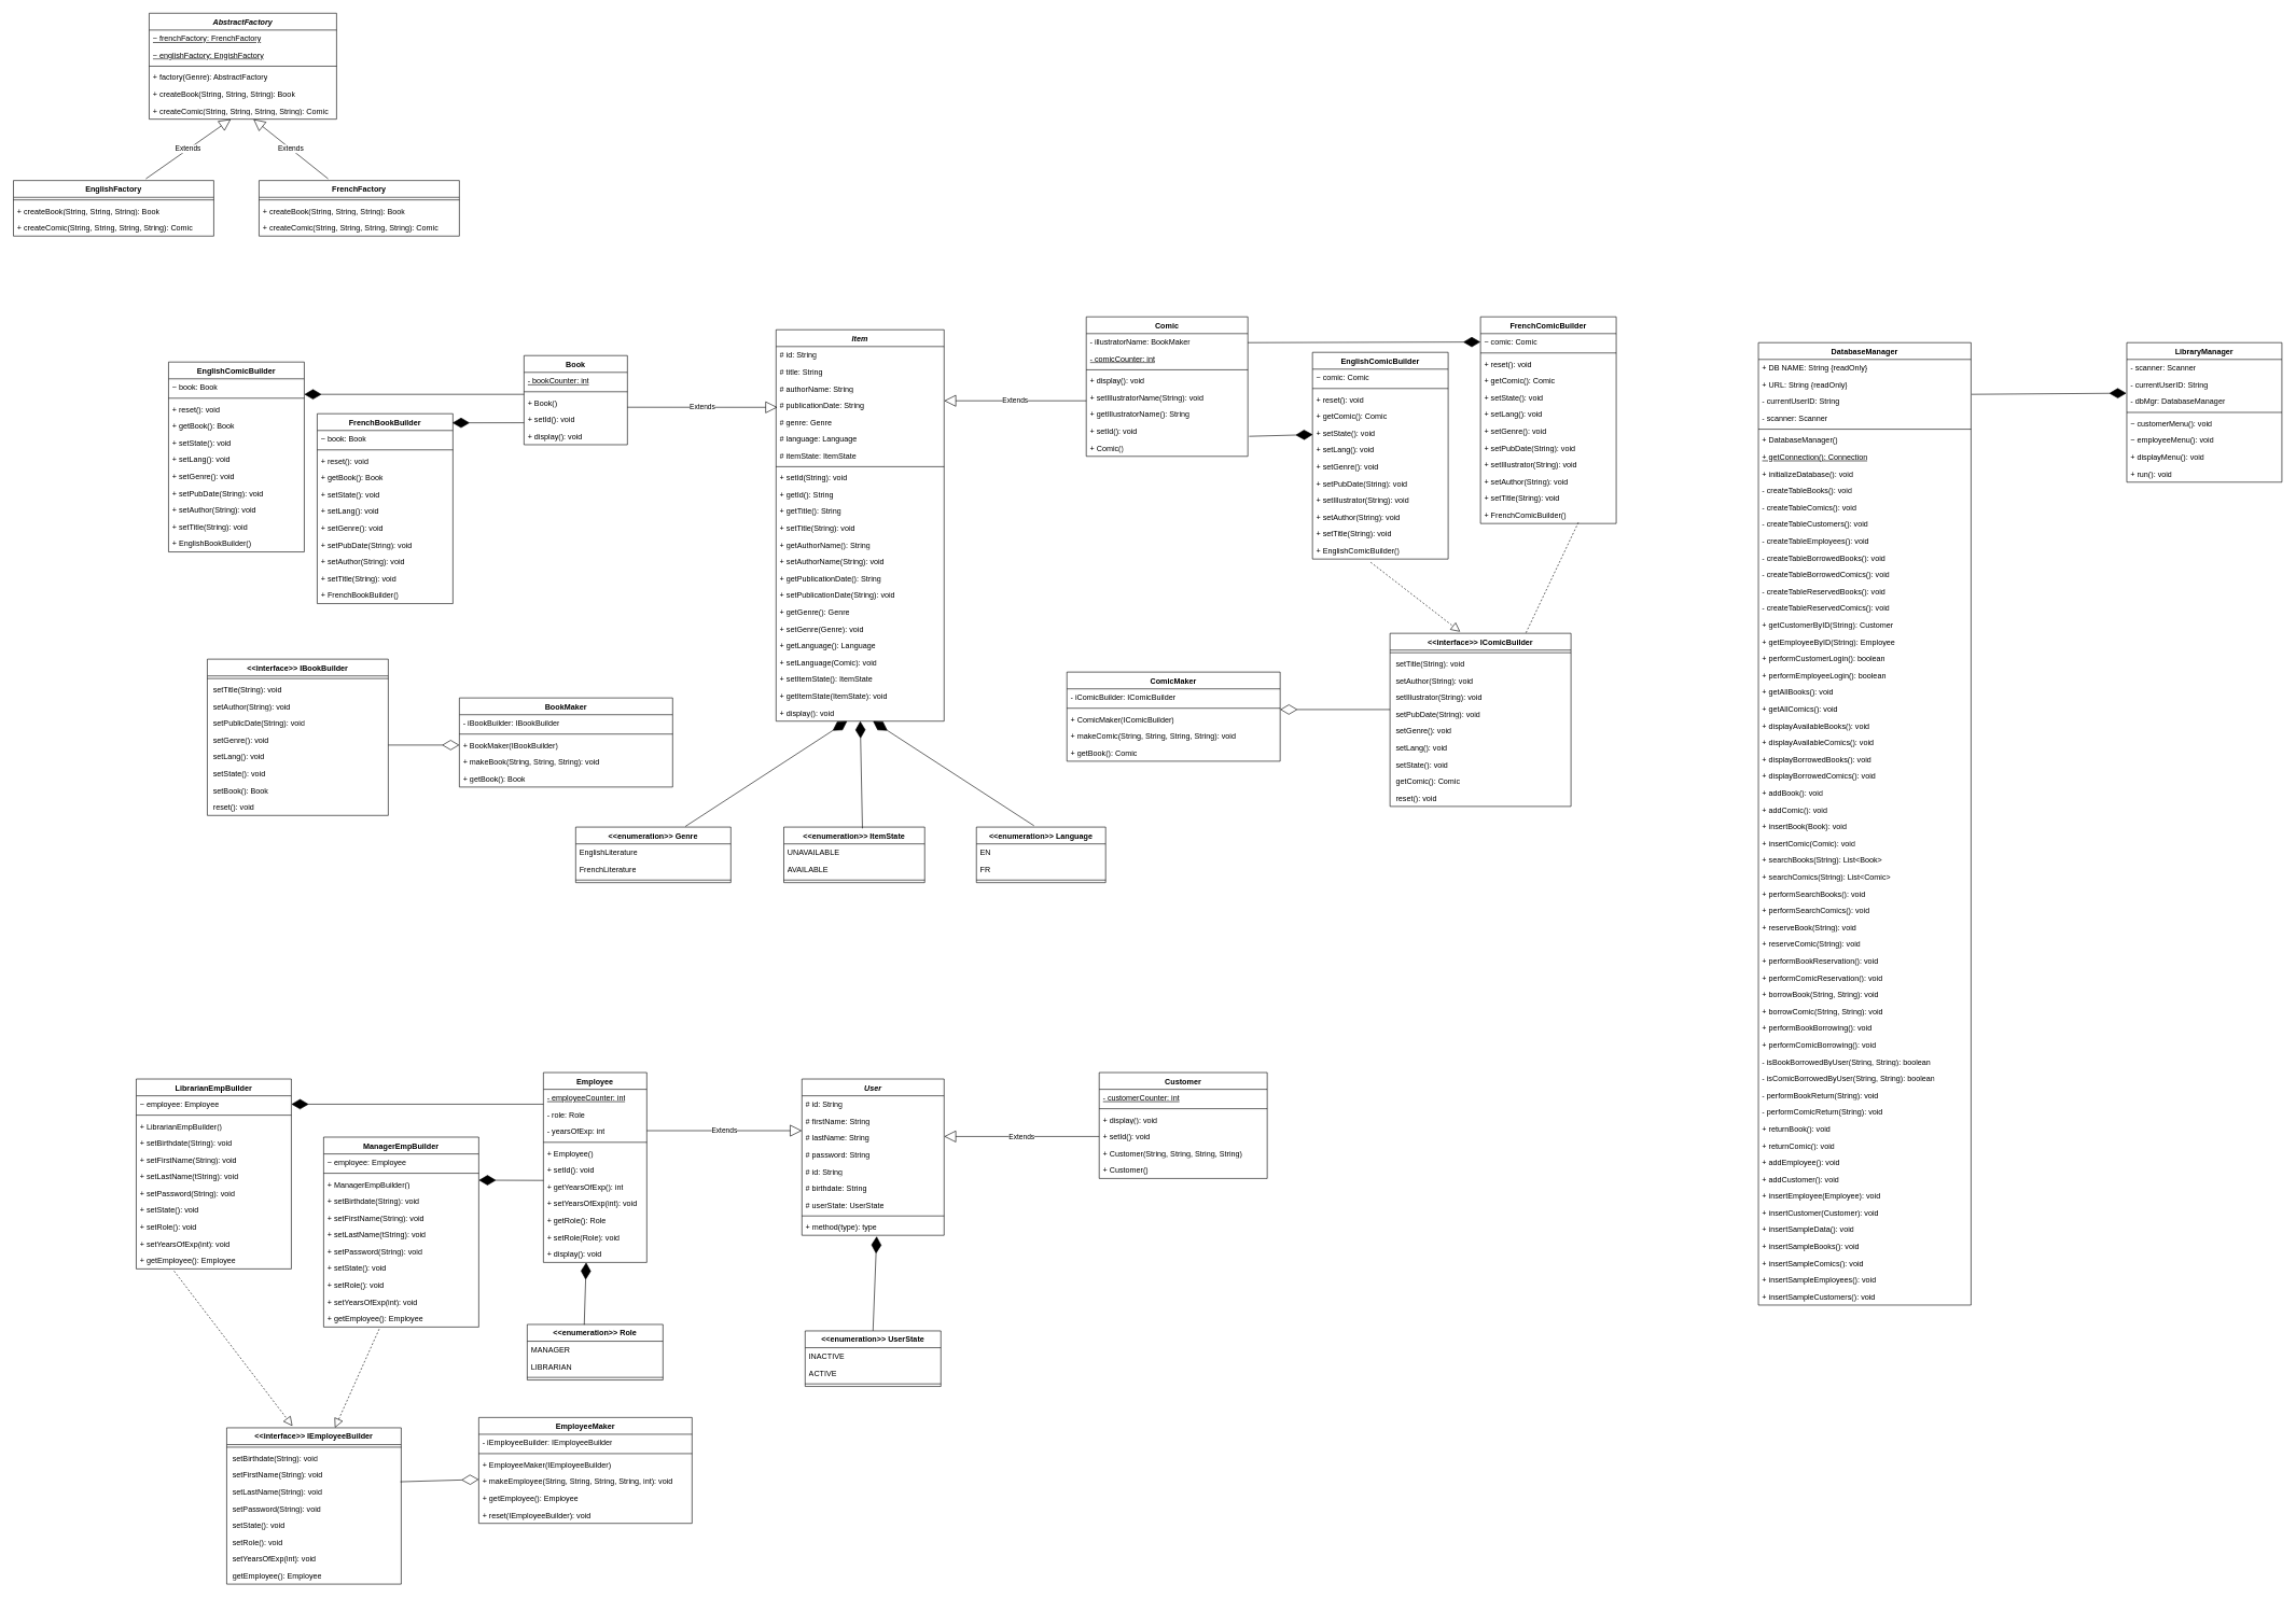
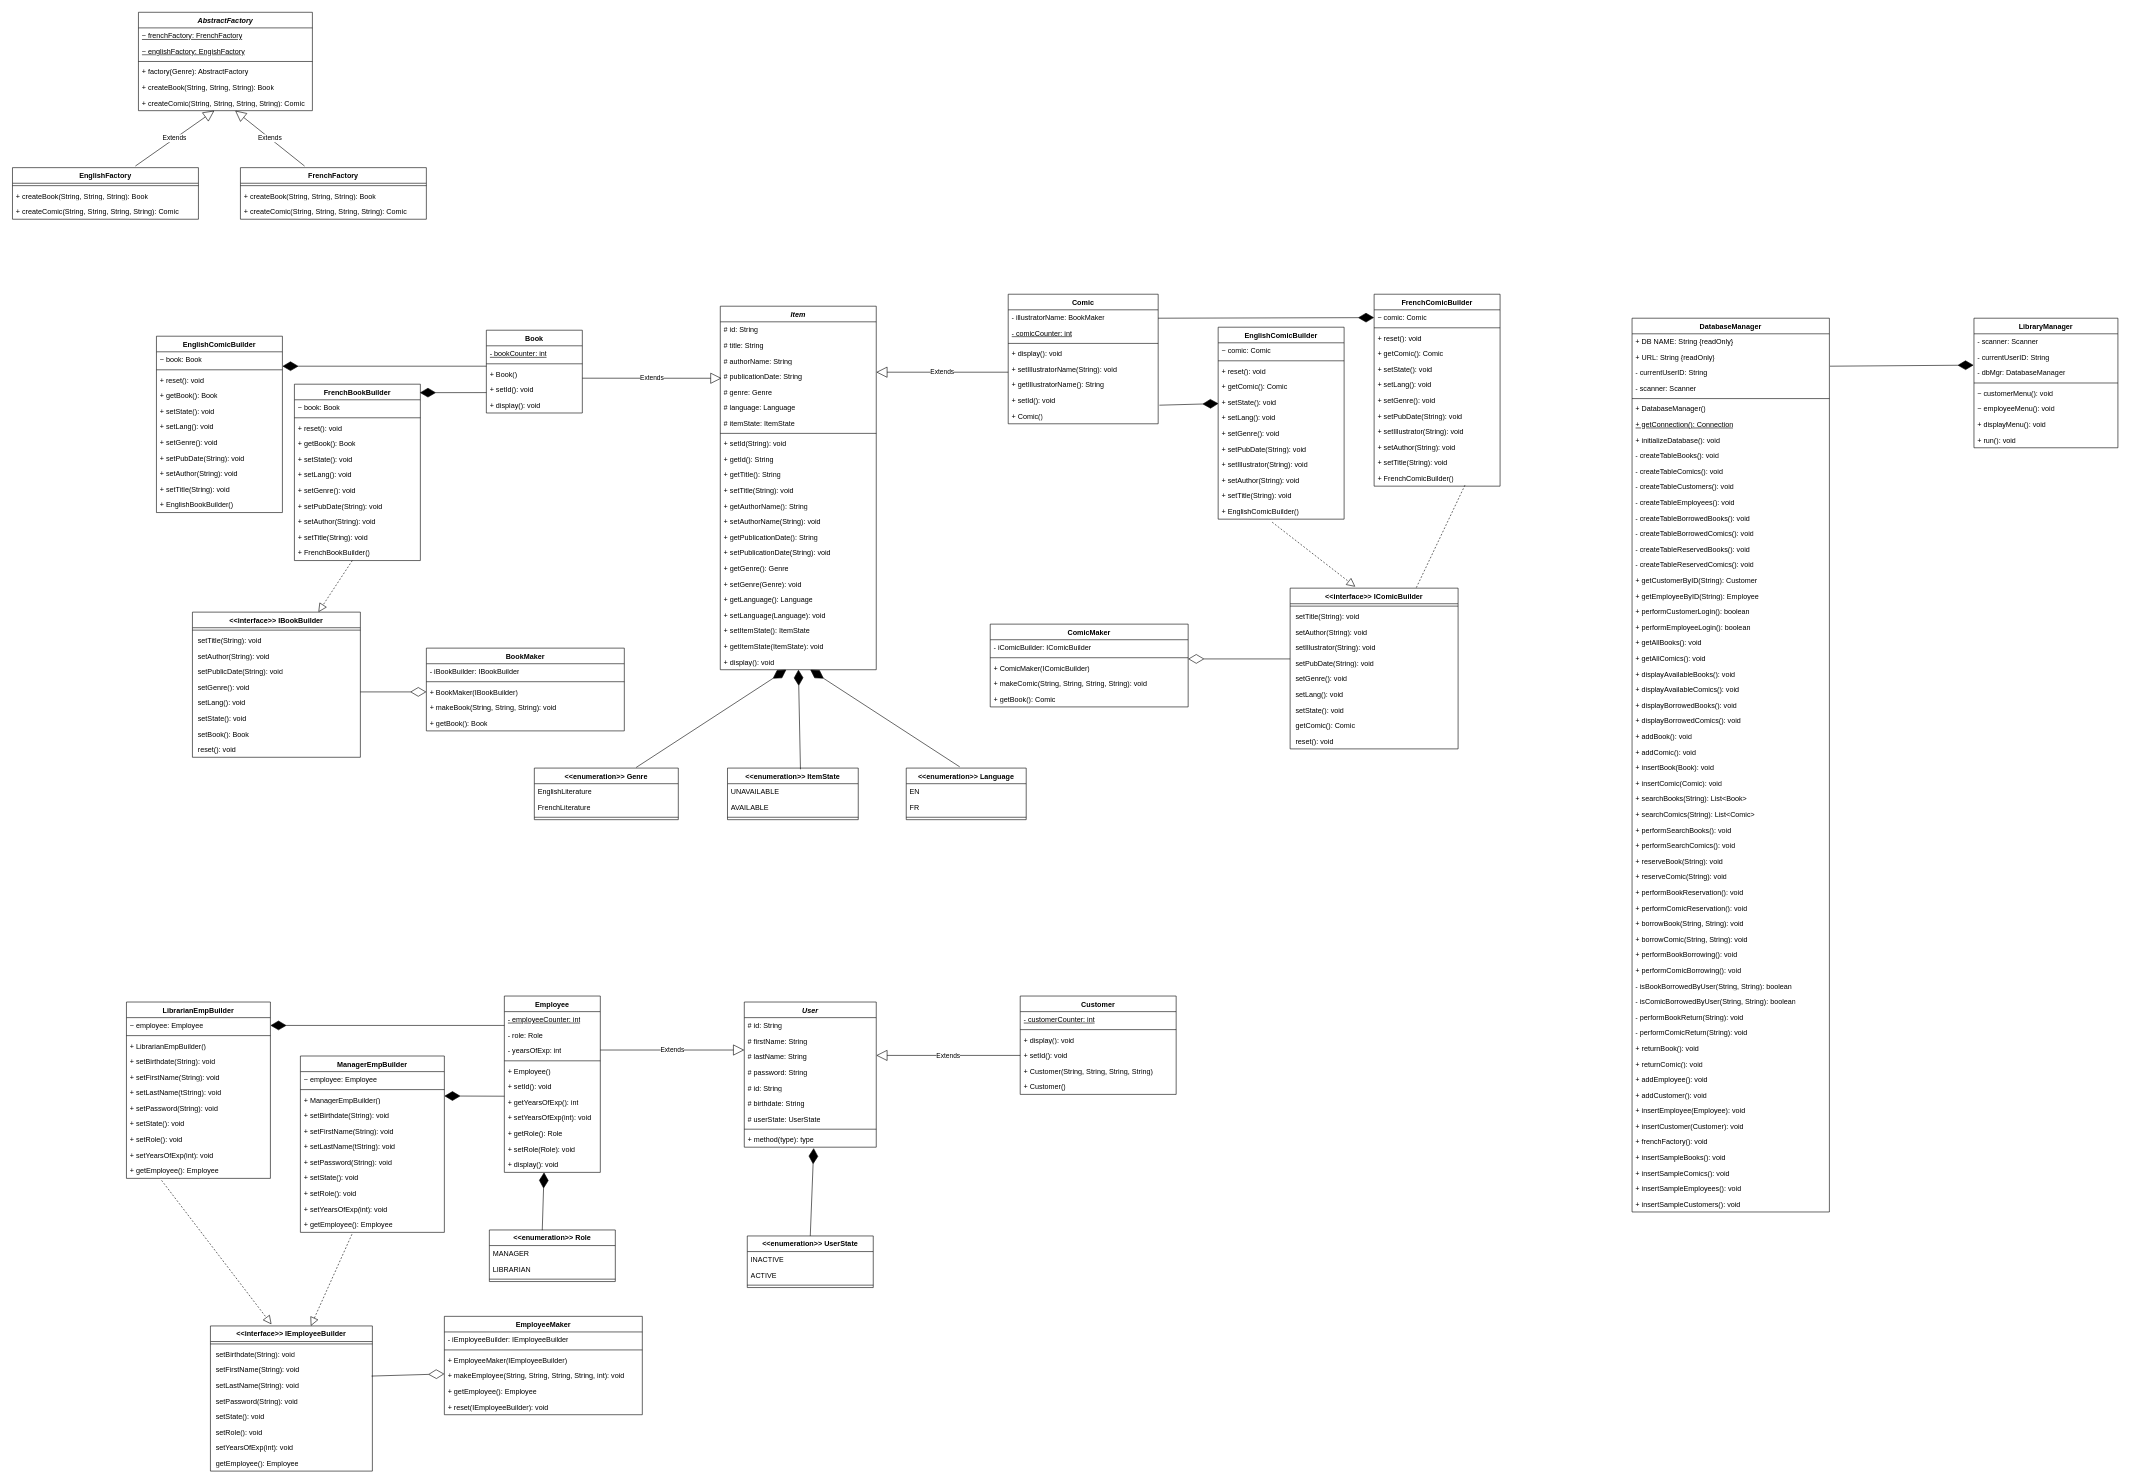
+ <mxCell id="124" value="" style="endArrow=block;dashed=1;endFill=0;endSize=12;html=1;rounded=0;entryX=0.75;entryY=0;entryDx=0;entryDy=0;" edge="1" parent="1" source="117" target="58"><mxGeometry width="160" relative="1" as="geometry"><mxPoint x="570" y="940" as="sourcePoint" /><mxPoint x="700" y="960" as="targetPoint" /></mxGeometry></mxCell>
- <mxCell id="153" value="+ setLanguage(Comic): void" style="text;strokeColor=none;fillColor=none;align=left;verticalAlign=top;spacingLeft=4;spacingRight=4;overflow=hidden;rotatable=0;points=[[0,0.5],[1,0.5]];portConstraint=eastwest;whiteSpace=wrap;html=1;" vertex="1" parent="133"><mxGeometry y="502" width="260" height="26" as="geometry" /></mxCell>
+ <mxCell id="153" value="+ setLanguage(Language): void" style="text;strokeColor=none;fillColor=none;align=left;verticalAlign=top;spacingLeft=4;spacingRight=4;overflow=hidden;rotatable=0;points=[[0,0.5],[1,0.5]];portConstraint=eastwest;whiteSpace=wrap;html=1;" vertex="1" parent="133"><mxGeometry y="502" width="260" height="26" as="geometry" /></mxCell>
- <mxCell id="316" value="+ insertSampleData(): void" style="text;strokeColor=none;fillColor=none;align=left;verticalAlign=top;spacingLeft=4;spacingRight=4;overflow=hidden;rotatable=0;points=[[0,0.5],[1,0.5]];portConstraint=eastwest;whiteSpace=wrap;html=1;" vertex="1" parent="263"><mxGeometry y="1360" width="329" height="26" as="geometry" /></mxCell>
+ <mxCell id="316" value="+ frenchFactory(): void" style="text;strokeColor=none;fillColor=none;align=left;verticalAlign=top;spacingLeft=4;spacingRight=4;overflow=hidden;rotatable=0;points=[[0,0.5],[1,0.5]];portConstraint=eastwest;whiteSpace=wrap;html=1;" vertex="1" parent="263"><mxGeometry y="1360" width="329" height="26" as="geometry" /></mxCell>
